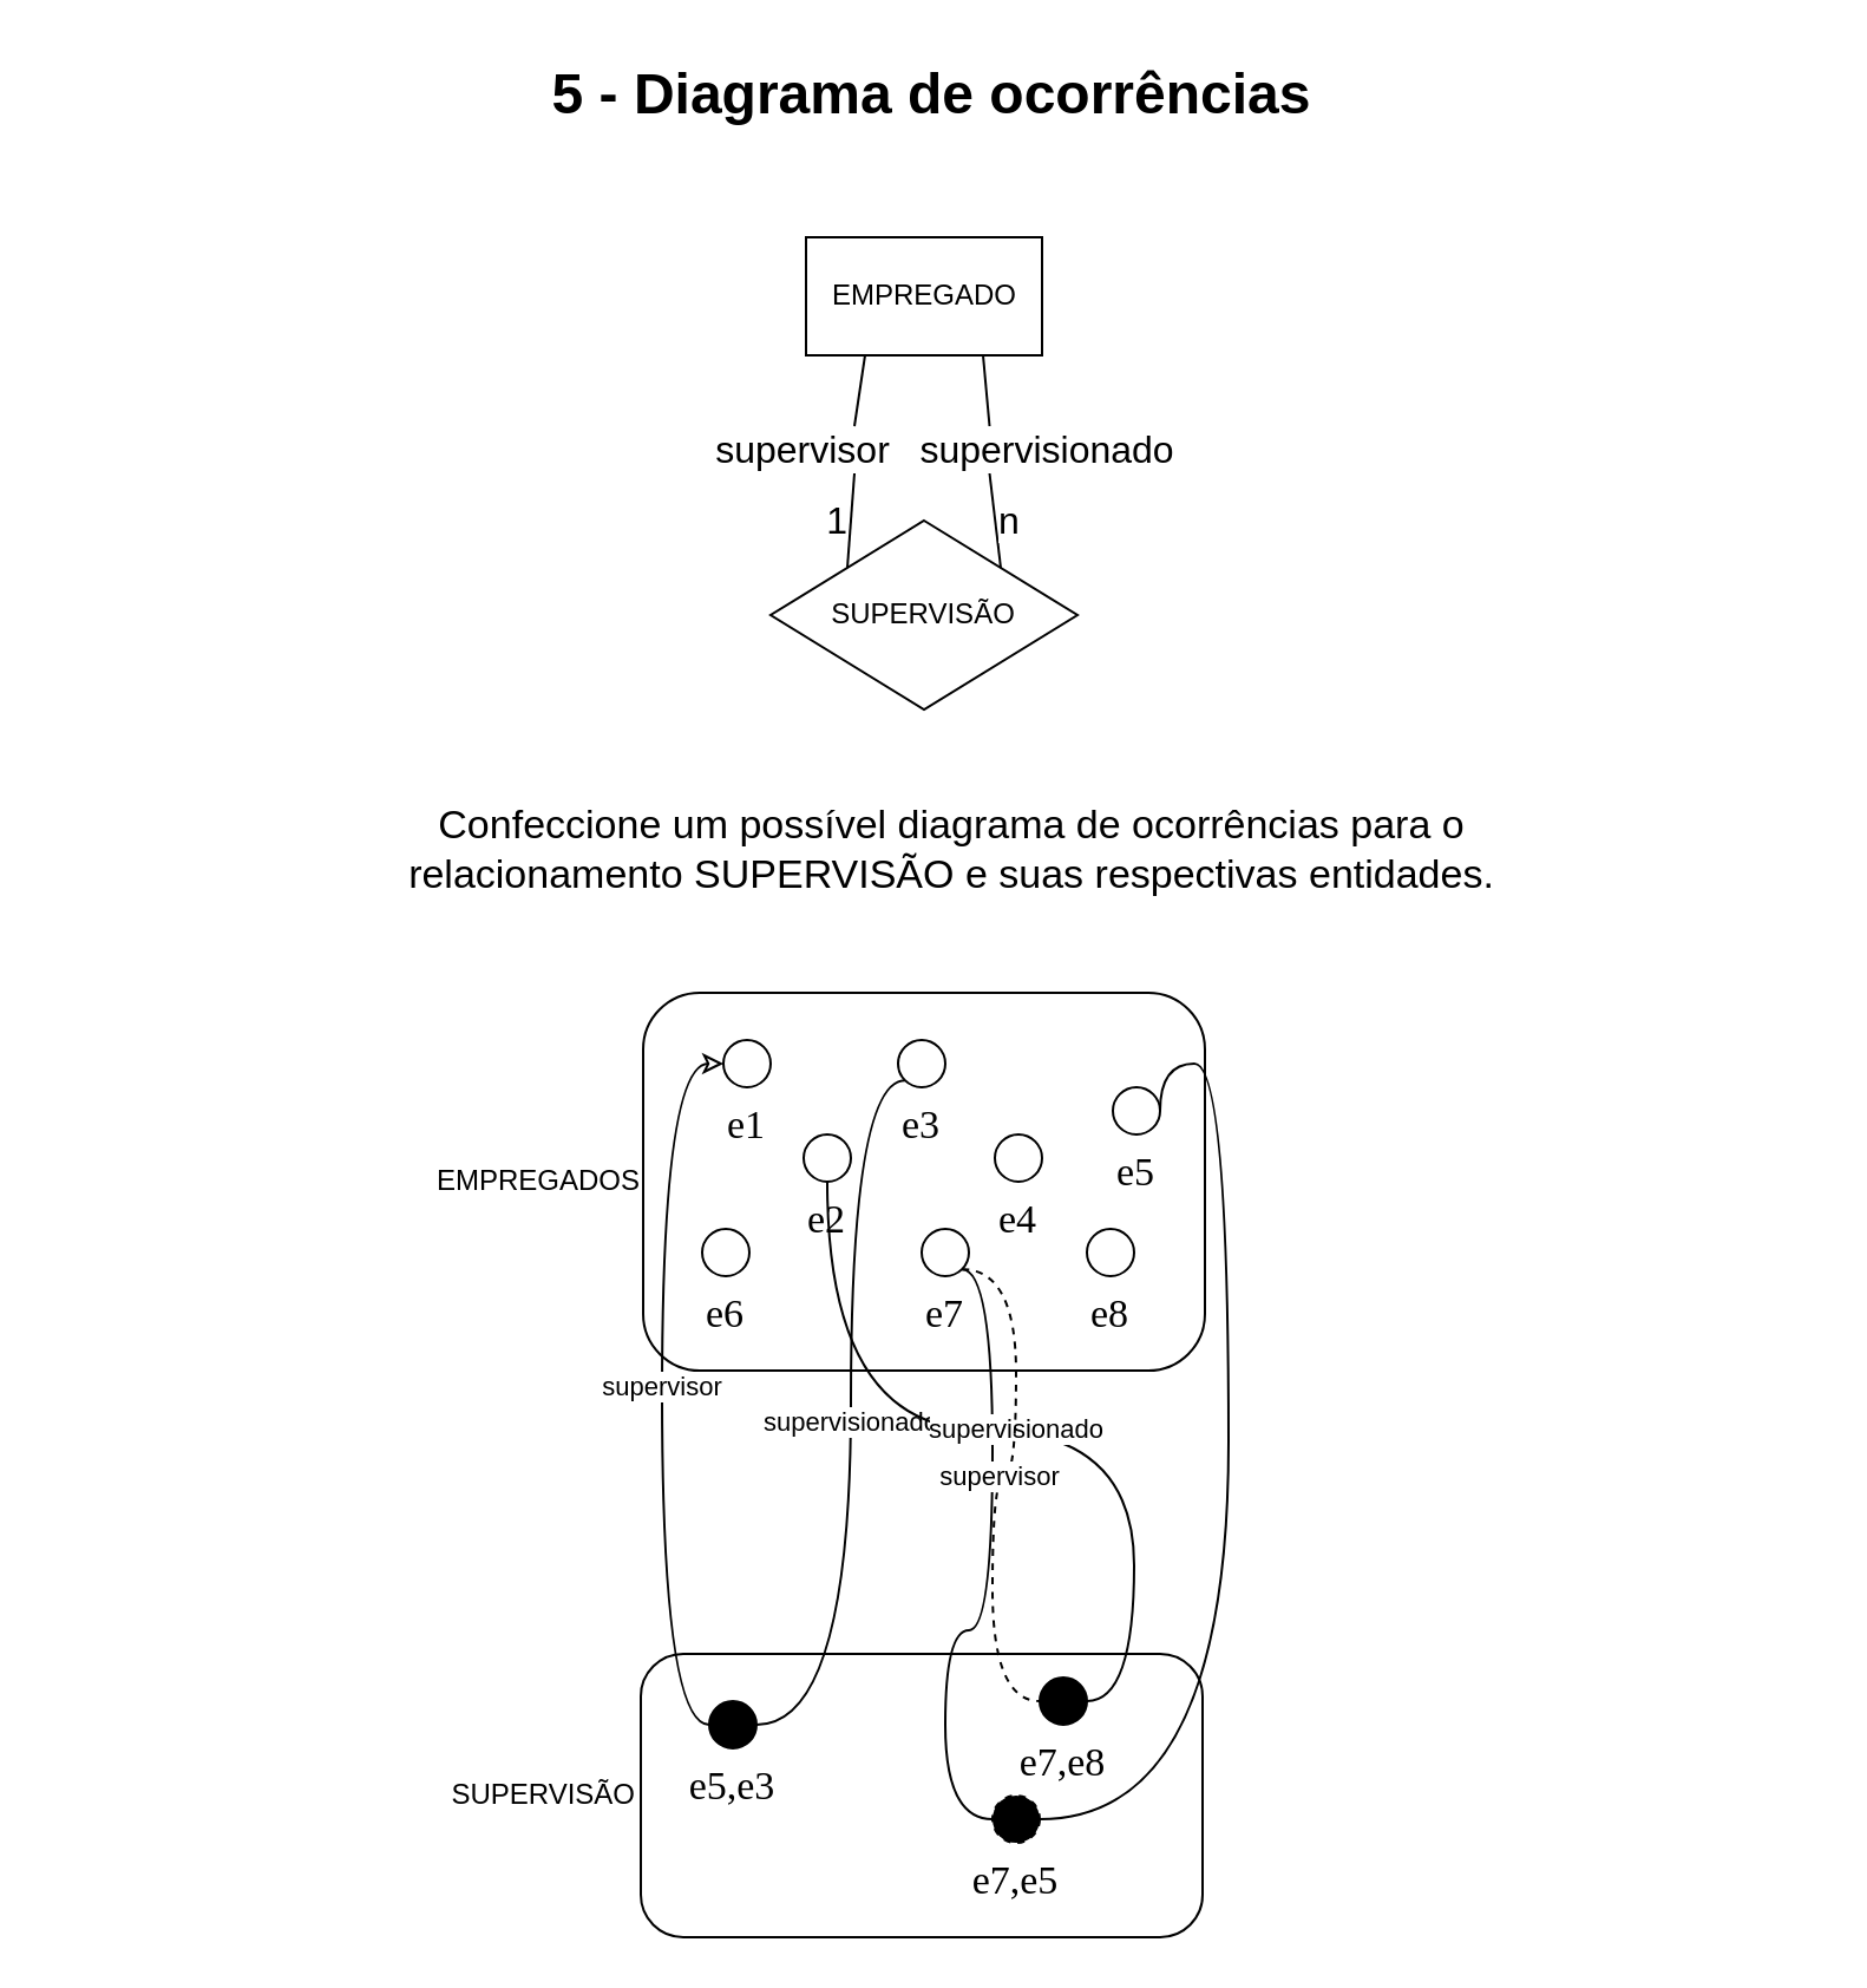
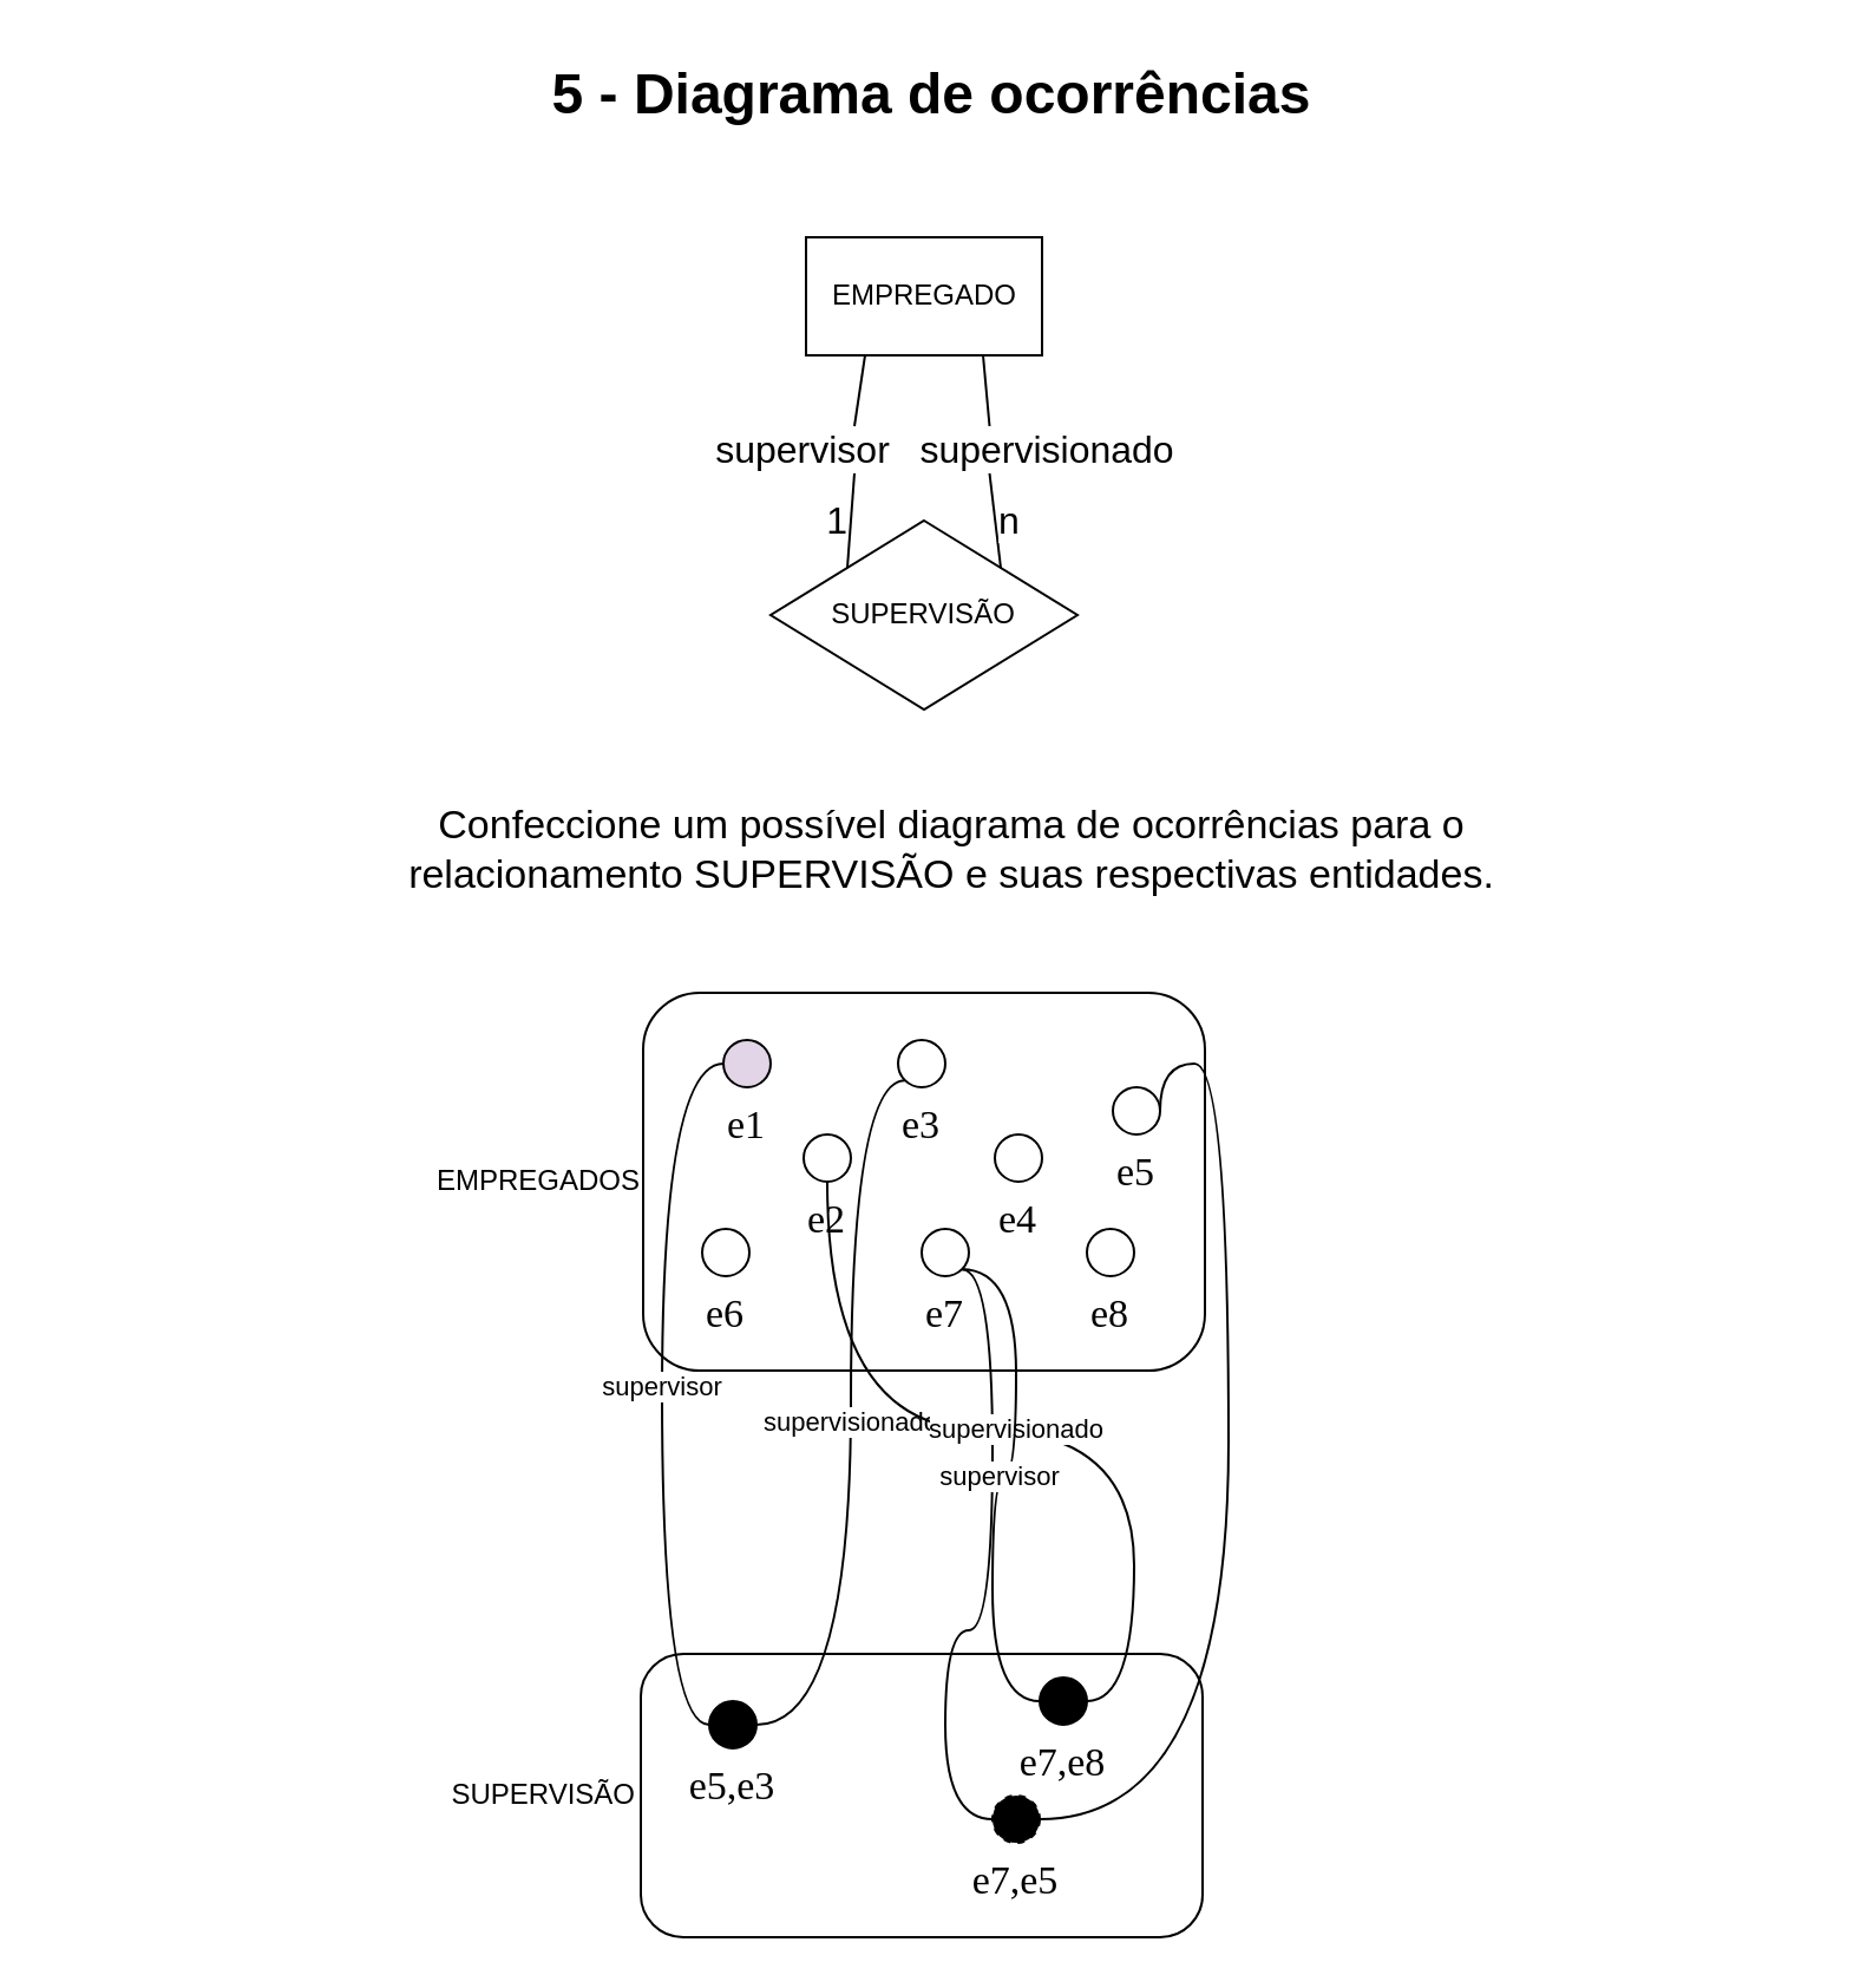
- <mxCell id="19" value="e1" style="ellipse;whiteSpace=wrap;html=1;aspect=fixed;fontFamily=Verdana;fontSize=17;align=center;labelPosition=center;verticalLabelPosition=bottom;verticalAlign=top;labelBackgroundColor=none;" parent="1" vertex="1"><mxGeometry x="306" y="440" width="20" height="20" as="geometry" /></mxCell>
+ <mxCell id="19" value="e1" style="ellipse;whiteSpace=wrap;html=1;aspect=fixed;fontFamily=Verdana;fontSize=17;align=center;labelPosition=center;verticalLabelPosition=bottom;verticalAlign=top;labelBackgroundColor=none;fillColor=#e1d5e7;" parent="1" vertex="1"><mxGeometry x="306" y="440" width="20" height="20" as="geometry" /></mxCell>
- <mxCell id="18" value="supervisor" style="edgeStyle=orthogonalEdgeStyle;curved=1;rounded=0;orthogonalLoop=1;jettySize=auto;html=1;exitX=0;exitY=0.5;exitDx=0;exitDy=0;entryX=0;entryY=0.5;entryDx=0;entryDy=0;shadow=0;endArrow=classic;endFill=0;" parent="1" source="4" target="19" edge="1"><mxGeometry relative="1" as="geometry" /></mxCell>
+ <mxCell id="18" value="supervisor" style="edgeStyle=orthogonalEdgeStyle;curved=1;rounded=0;orthogonalLoop=1;jettySize=auto;html=1;exitX=0;exitY=0.5;exitDx=0;exitDy=0;entryX=0;entryY=0.5;entryDx=0;entryDy=0;shadow=0;endArrow=none;endFill=0;" parent="1" source="4" target="19" edge="1"><mxGeometry relative="1" as="geometry" /></mxCell>
- <mxCell id="31" value="supervisor" style="edgeStyle=orthogonalEdgeStyle;curved=1;rounded=0;orthogonalLoop=1;jettySize=auto;html=1;exitX=1;exitY=1;exitDx=0;exitDy=0;entryX=0;entryY=0.5;entryDx=0;entryDy=0;shadow=0;endArrow=none;endFill=0;dashed=1;" parent="1" source="24" target="5" edge="1"><mxGeometry relative="1" as="geometry" /></mxCell>
+ <mxCell id="31" value="supervisor" style="edgeStyle=orthogonalEdgeStyle;curved=1;rounded=0;orthogonalLoop=1;jettySize=auto;html=1;exitX=1;exitY=1;exitDx=0;exitDy=0;entryX=0;entryY=0.5;entryDx=0;entryDy=0;shadow=0;endArrow=none;endFill=0;" parent="1" source="24" target="5" edge="1"><mxGeometry relative="1" as="geometry" /></mxCell>
